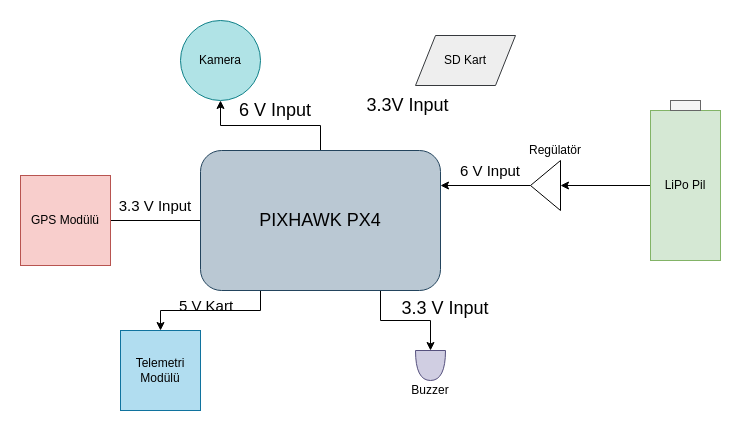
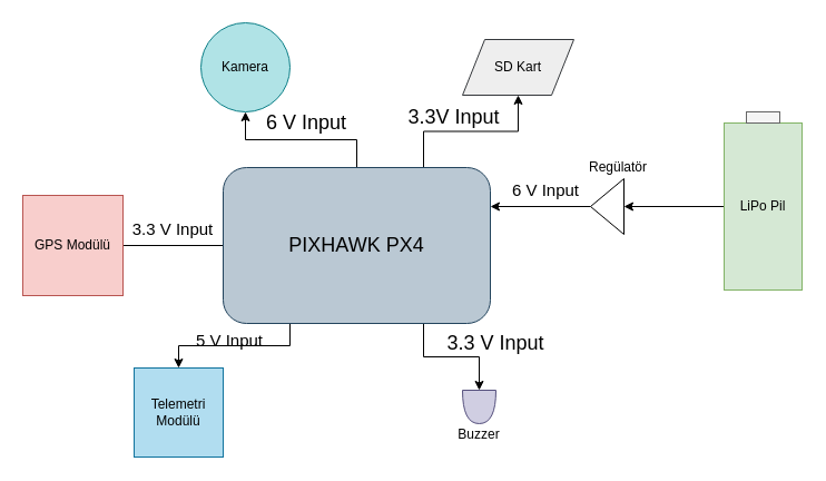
+ <mxCell id="6" style="edgeStyle=orthogonalEdgeStyle;rounded=0;orthogonalLoop=1;jettySize=auto;html=1;exitX=0.75;exitY=0;exitDx=0;exitDy=0;entryX=0.5;entryY=1;entryDx=0;entryDy=0;" edge="1" parent="1" source="7" target="25"><mxGeometry relative="1" as="geometry" /></mxCell>
- <mxCell id="15" value="&lt;font style=&quot;font-size: 15px&quot;&gt;5 V Kart&lt;/font&gt;" style="text;html=1;strokeColor=none;fillColor=none;align=center;verticalAlign=middle;whiteSpace=wrap;rounded=0;" parent="1" vertex="1"><mxGeometry x="166" y="300" width="80" height="10" as="geometry" /></mxCell>
+ <mxCell id="15" value="&lt;font style=&quot;font-size: 15px&quot;&gt;5 V Input&lt;/font&gt;" style="text;html=1;strokeColor=none;fillColor=none;align=center;verticalAlign=middle;whiteSpace=wrap;rounded=0;" parent="1" vertex="1"><mxGeometry x="166" y="300" width="80" height="10" as="geometry" /></mxCell>
